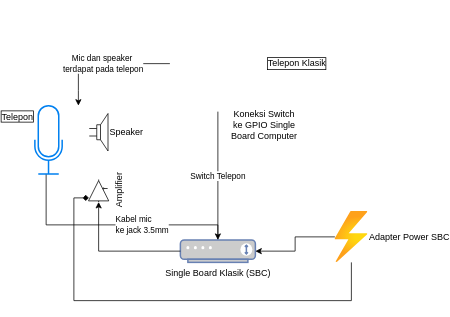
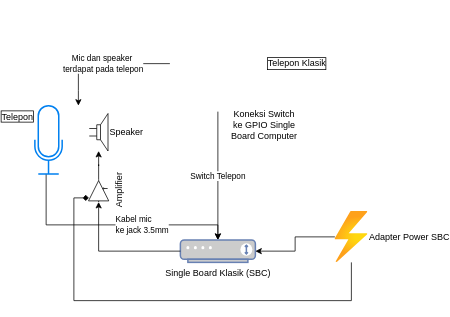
+ <mxCell id="12" value="" style="edgeStyle=orthogonalEdgeStyle;rounded=0;orthogonalLoop=1;jettySize=auto;html=1;" edge="1" parent="1" source="13" target="11"><mxGeometry relative="1" as="geometry" /></mxCell>
- <mxCell id="2" value="Switch Telepon" style="edgeStyle=orthogonalEdgeStyle;rounded=0;orthogonalLoop=1;jettySize=auto;html=1;endArrow=none;" parent="1" source="3" target="4" edge="1"><mxGeometry relative="1" as="geometry" /></mxCell>
+ <mxCell id="2" value="Switch Telepon" style="edgeStyle=orthogonalEdgeStyle;rounded=0;orthogonalLoop=1;jettySize=auto;html=1;" parent="1" source="3" target="4" edge="1"><mxGeometry relative="1" as="geometry" /></mxCell>
